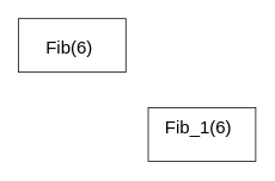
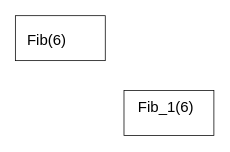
- <mxCell id="5" value="Fib(6)" style="text;strokeColor=none;fillColor=none;align=left;verticalAlign=middle;spacingLeft=4;spacingRight=4;overflow=hidden;points=[[0,0.5],[1,0.5]];portConstraint=eastwest;rotatable=0;fontSize=20;" vertex="1" parent="3"><mxGeometry x="25" y="15" width="95" height="30" as="geometry" /></mxCell>
+ <mxCell id="5" value="Fib(6)" style="text;strokeColor=none;fillColor=none;align=left;verticalAlign=middle;spacingLeft=4;spacingRight=4;overflow=hidden;points=[[0,0.5],[1,0.5]];portConstraint=eastwest;rotatable=0;fontSize=20;" vertex="1" parent="3"><mxGeometry x="10" y="15" width="95" height="30" as="geometry" /></mxCell>
